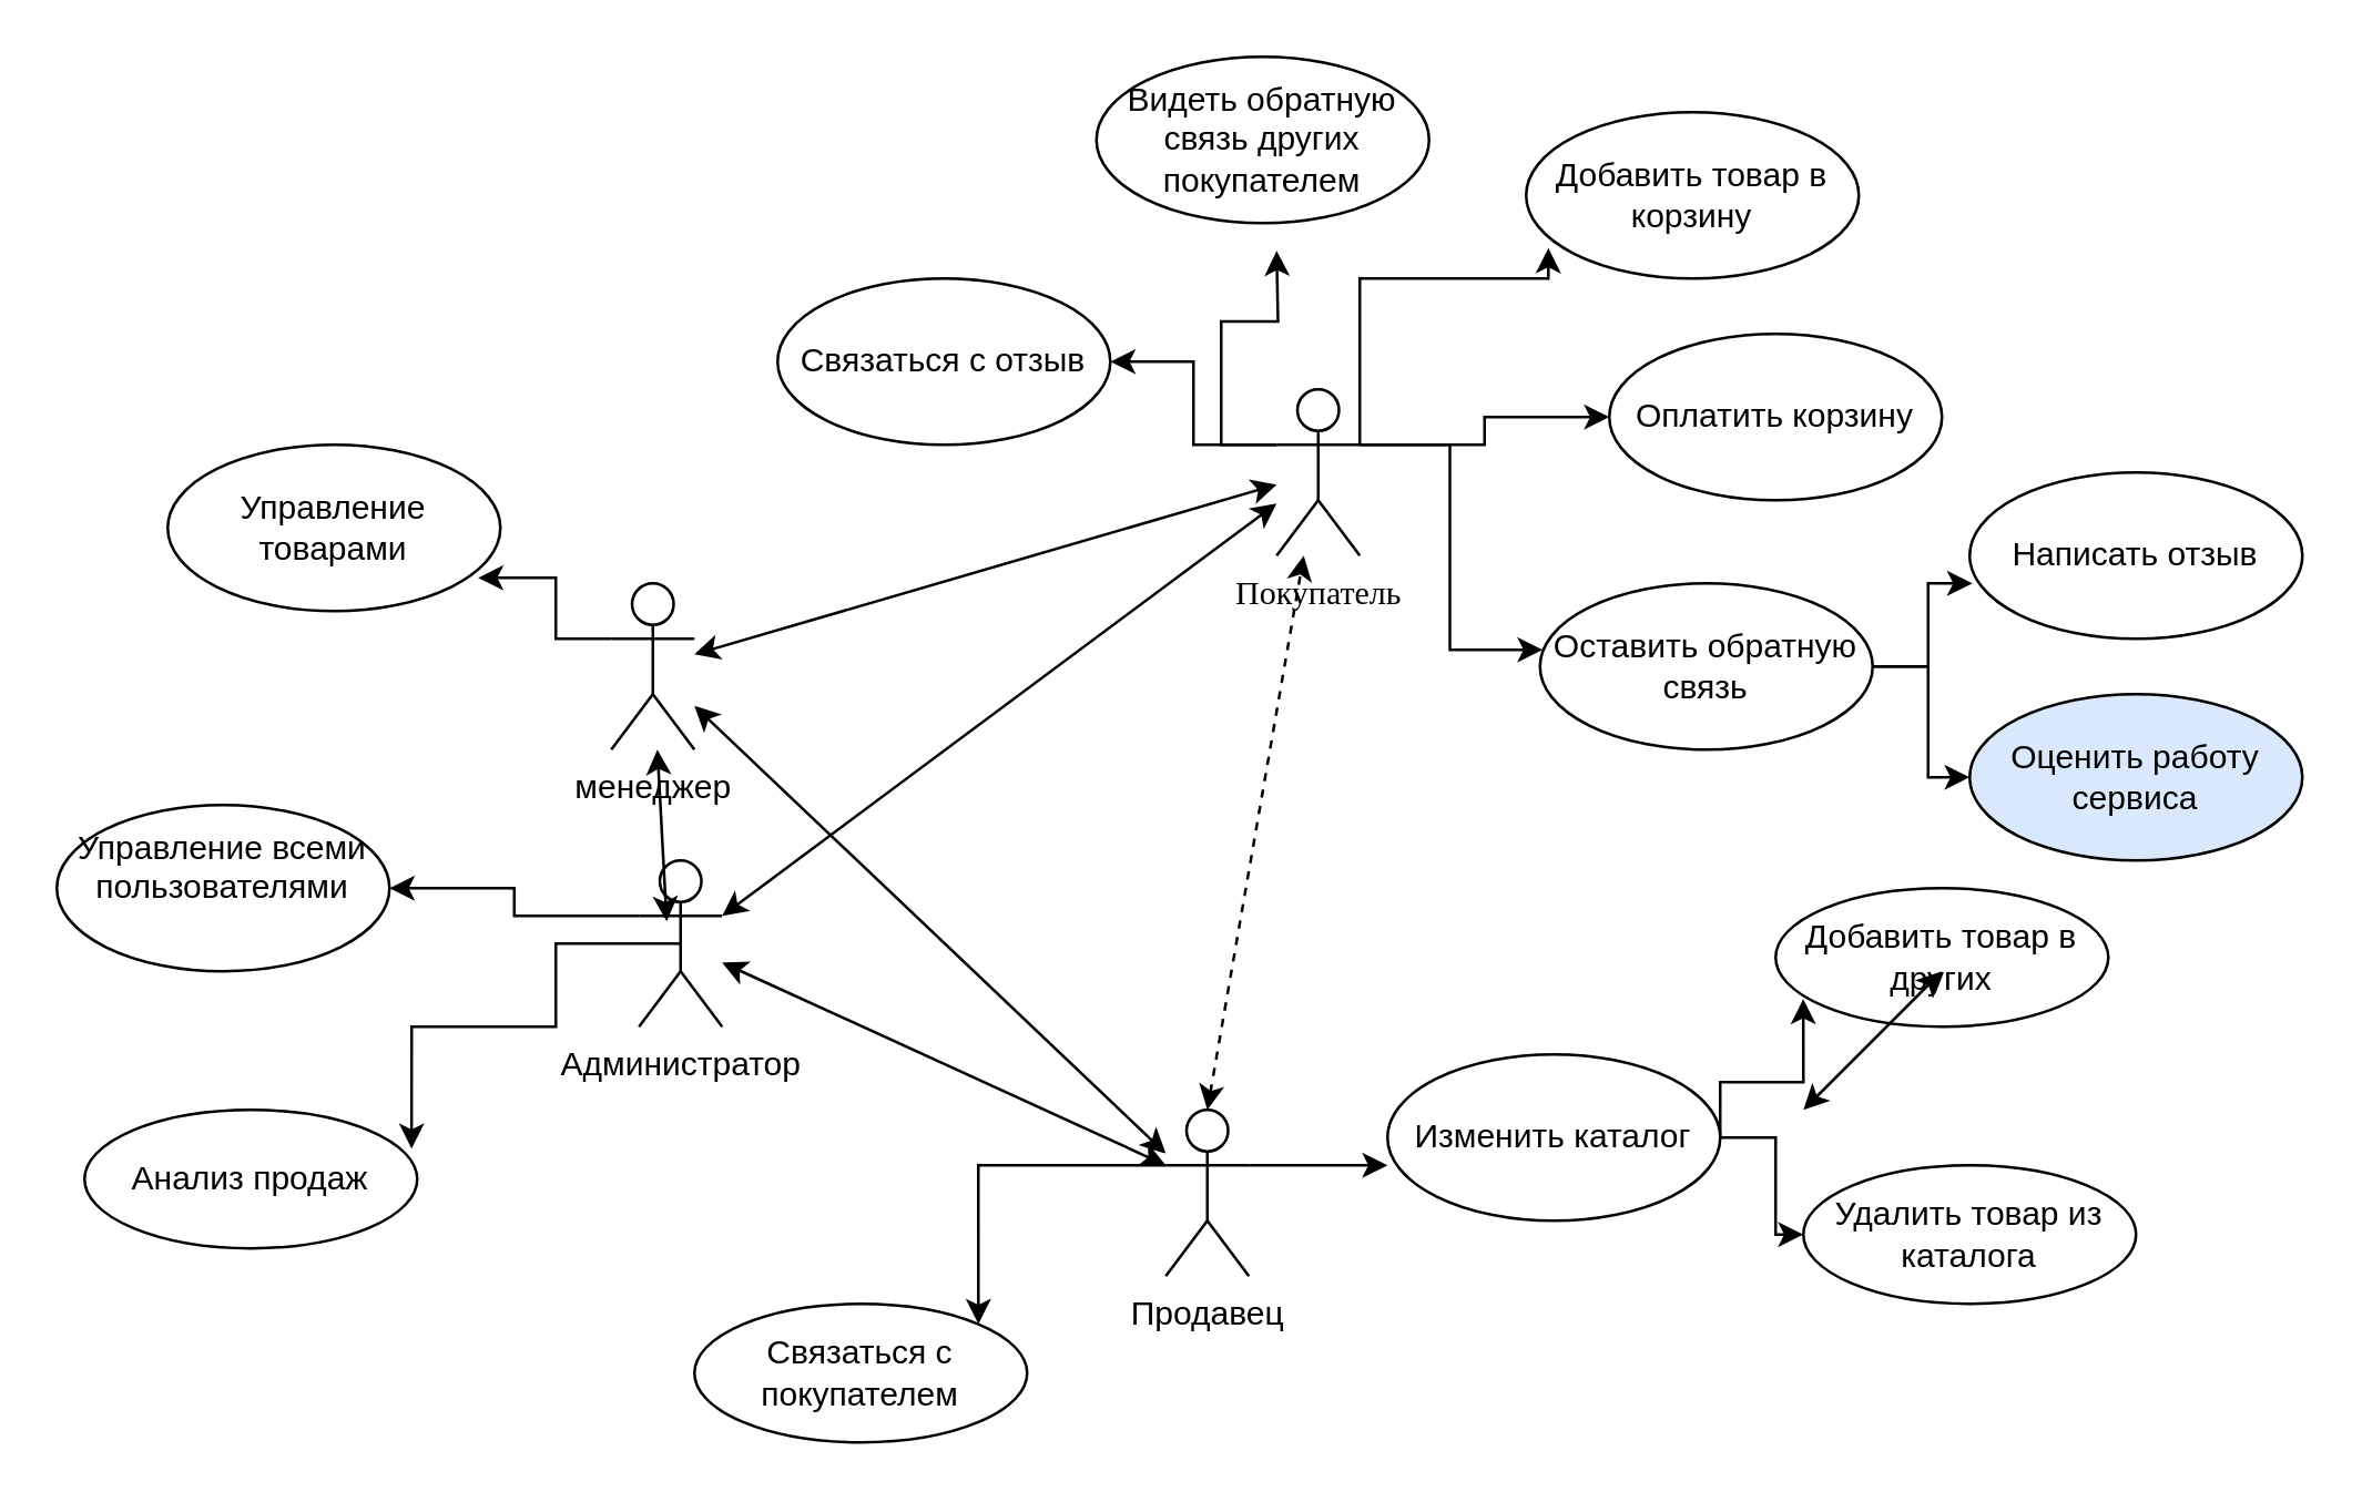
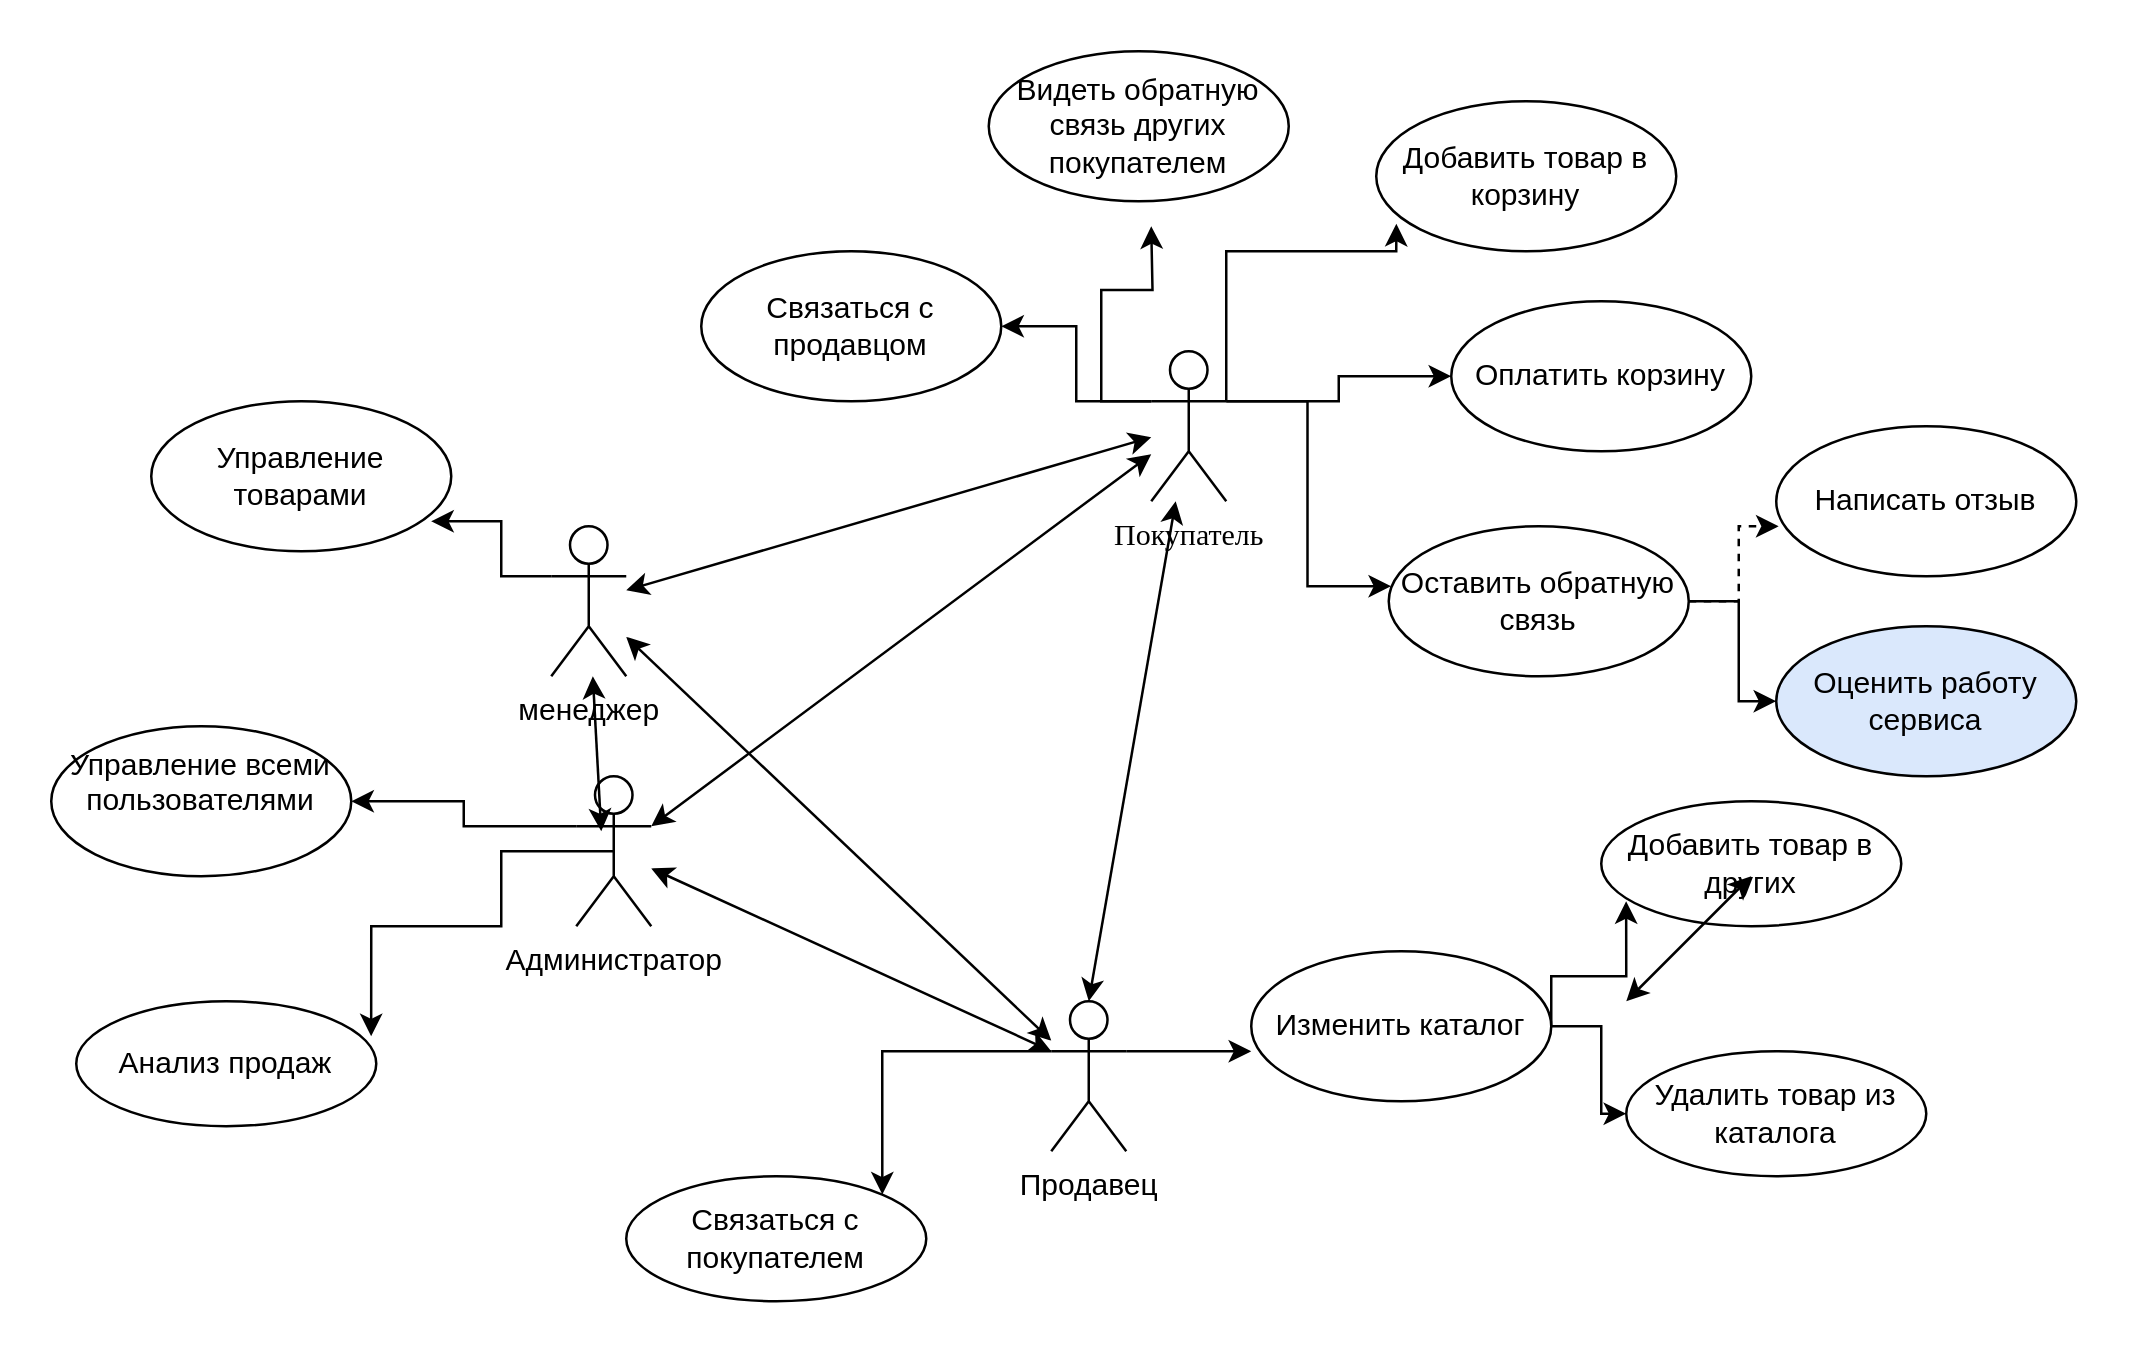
- <mxCell id="6" value="&lt;div&gt;Связаться с отзыв&lt;/div&gt;" style="ellipse;whiteSpace=wrap;html=1;" vertex="1" parent="1"><mxGeometry x="280" y="100" width="120" height="60" as="geometry" /></mxCell>
+ <mxCell id="6" value="&lt;div&gt;Связаться с продавцом&lt;/div&gt;" style="ellipse;whiteSpace=wrap;html=1;" vertex="1" parent="1"><mxGeometry x="280" y="100" width="120" height="60" as="geometry" /></mxCell>
- <mxCell id="29" style="edgeStyle=orthogonalEdgeStyle;rounded=0;orthogonalLoop=1;jettySize=auto;html=1;exitX=1;exitY=0.5;exitDx=0;exitDy=0;entryX=0.008;entryY=0.667;entryDx=0;entryDy=0;entryPerimeter=0;" edge="1" parent="1" source="11" target="12"><mxGeometry relative="1" as="geometry" /></mxCell>
+ <mxCell id="29" style="edgeStyle=orthogonalEdgeStyle;rounded=0;orthogonalLoop=1;jettySize=auto;html=1;exitX=1;exitY=0.5;exitDx=0;exitDy=0;entryX=0.008;entryY=0.667;entryDx=0;entryDy=0;entryPerimeter=0;dashed=1;" edge="1" parent="1" source="11" target="12"><mxGeometry relative="1" as="geometry" /></mxCell>
- <mxCell id="32" value="" style="endArrow=classic;startArrow=classic;html=1;rounded=0;exitX=0.5;exitY=0;exitDx=0;exitDy=0;exitPerimeter=0;dashed=1;" edge="1" parent="1" source="15" target="5"><mxGeometry width="50" height="50" relative="1" as="geometry"><mxPoint x="410" y="340" as="sourcePoint" /><mxPoint x="460" y="290" as="targetPoint" /></mxGeometry></mxCell>
+ <mxCell id="32" value="" style="endArrow=classic;startArrow=classic;html=1;rounded=0;exitX=0.5;exitY=0;exitDx=0;exitDy=0;exitPerimeter=0;" edge="1" parent="1" source="15" target="5"><mxGeometry width="50" height="50" relative="1" as="geometry"><mxPoint x="410" y="340" as="sourcePoint" /><mxPoint x="460" y="290" as="targetPoint" /></mxGeometry></mxCell>
